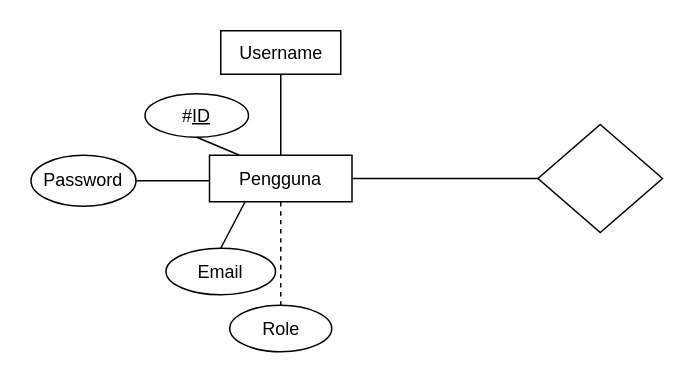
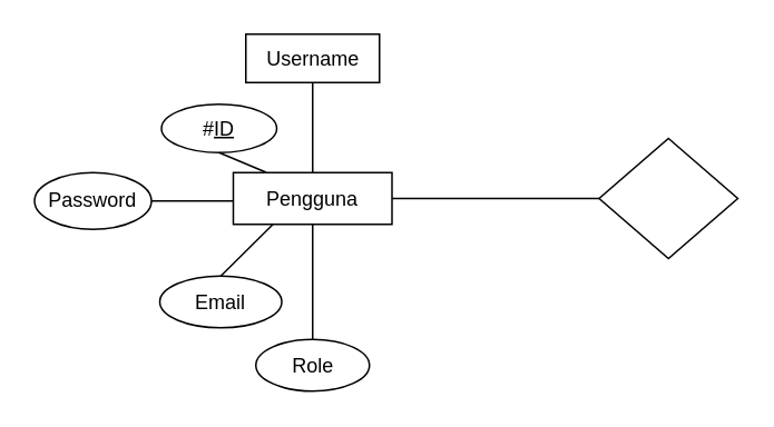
- <mxCell id="12" value="" style="endArrow=none;html=1;rounded=0;fontSize=12;startSize=8;endSize=8;curved=1;entryX=0.5;entryY=1;entryDx=0;entryDy=0;exitX=0.5;exitY=0;exitDx=0;exitDy=0;dashed=1;" edge="1" parent="1" source="11" target="2"><mxGeometry width="50" height="50" relative="1" as="geometry"><mxPoint x="261" y="118" as="sourcePoint" /><mxPoint x="311" y="68" as="targetPoint" /></mxGeometry></mxCell>
+ <mxCell id="12" value="" style="endArrow=none;html=1;rounded=0;fontSize=12;startSize=8;endSize=8;curved=1;entryX=0.5;entryY=1;entryDx=0;entryDy=0;exitX=0.5;exitY=0;exitDx=0;exitDy=0;" edge="1" parent="1" source="11" target="2"><mxGeometry width="50" height="50" relative="1" as="geometry"><mxPoint x="261" y="118" as="sourcePoint" /><mxPoint x="311" y="68" as="targetPoint" /></mxGeometry></mxCell>
- <mxCell id="9" value="Email" style="ellipse;whiteSpace=wrap;html=1;" vertex="1" parent="1"><mxGeometry x="110" y="165" width="73" height="31" as="geometry" /></mxCell>
+ <mxCell id="9" value="Email" style="ellipse;whiteSpace=wrap;html=1;" vertex="1" parent="1"><mxGeometry x="95" y="165" width="73" height="31" as="geometry" /></mxCell>
